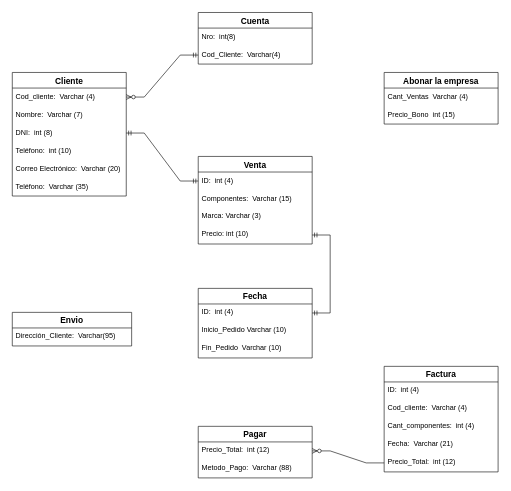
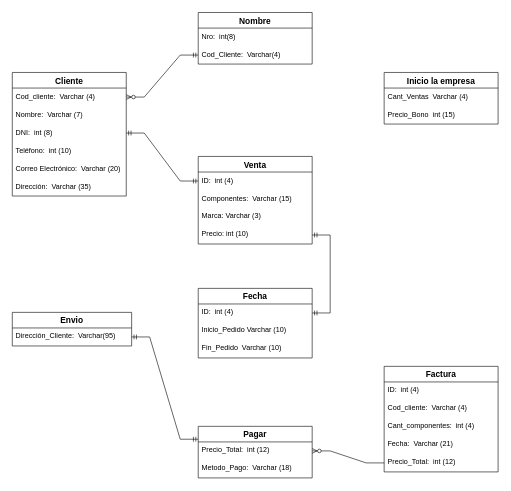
- <mxCell id="9" value="Cuenta" style="swimlane;fontStyle=1;childLayout=stackLayout;horizontal=1;startSize=26;horizontalStack=0;resizeParent=1;resizeParentMax=0;resizeLast=0;collapsible=1;marginBottom=0;align=center;fontSize=14;" parent="1" vertex="1"><mxGeometry x="330" y="20" width="190" height="86" as="geometry" /></mxCell>
+ <mxCell id="9" value="Nombre" style="swimlane;fontStyle=1;childLayout=stackLayout;horizontal=1;startSize=26;horizontalStack=0;resizeParent=1;resizeParentMax=0;resizeLast=0;collapsible=1;marginBottom=0;align=center;fontSize=14;" parent="1" vertex="1"><mxGeometry x="330" y="20" width="190" height="86" as="geometry" /></mxCell>
- <mxCell id="19" value="Abonar la empresa" style="swimlane;fontStyle=1;childLayout=stackLayout;horizontal=1;startSize=26;horizontalStack=0;resizeParent=1;resizeParentMax=0;resizeLast=0;collapsible=1;marginBottom=0;align=center;fontSize=14;" parent="1" vertex="1"><mxGeometry x="640" y="120" width="190" height="86" as="geometry" /></mxCell>
+ <mxCell id="19" value="Inicio la empresa" style="swimlane;fontStyle=1;childLayout=stackLayout;horizontal=1;startSize=26;horizontalStack=0;resizeParent=1;resizeParentMax=0;resizeLast=0;collapsible=1;marginBottom=0;align=center;fontSize=14;" parent="1" vertex="1"><mxGeometry x="640" y="120" width="190" height="86" as="geometry" /></mxCell>
- <mxCell id="8" value="Teléfono:  Varchar (35)" style="text;strokeColor=none;fillColor=none;spacingLeft=4;spacingRight=4;overflow=hidden;rotatable=0;points=[[0,0.5],[1,0.5]];portConstraint=eastwest;fontSize=12;" parent="2" vertex="1"><mxGeometry y="176" width="190" height="30" as="geometry" /></mxCell>
+ <mxCell id="8" value="Dirección:  Varchar (35)" style="text;strokeColor=none;fillColor=none;spacingLeft=4;spacingRight=4;overflow=hidden;rotatable=0;points=[[0,0.5],[1,0.5]];portConstraint=eastwest;fontSize=12;" parent="2" vertex="1"><mxGeometry y="176" width="190" height="30" as="geometry" /></mxCell>
+ <mxCell id="39" value="" style="edgeStyle=entityRelationEdgeStyle;fontSize=12;html=1;endArrow=ERmandOne;startArrow=ERmandOne;rounded=0;entryX=1;entryY=0.5;entryDx=0;entryDy=0;exitX=0;exitY=0.25;exitDx=0;exitDy=0;" parent="1" source="33" target="38" edge="1"><mxGeometry width="100" height="100" relative="1" as="geometry"><mxPoint x="70" y="840" as="sourcePoint" /><mxPoint x="170" y="740" as="targetPoint" /></mxGeometry></mxCell>
- <mxCell id="35" value="Metodo_Pago:  Varchar (88)" style="text;strokeColor=none;fillColor=none;spacingLeft=4;spacingRight=4;overflow=hidden;rotatable=0;points=[[0,0.5],[1,0.5]];portConstraint=eastwest;fontSize=12;" parent="33" vertex="1"><mxGeometry y="56" width="190" height="30" as="geometry" /></mxCell>
+ <mxCell id="35" value="Metodo_Pago:  Varchar (18)" style="text;strokeColor=none;fillColor=none;spacingLeft=4;spacingRight=4;overflow=hidden;rotatable=0;points=[[0,0.5],[1,0.5]];portConstraint=eastwest;fontSize=12;" parent="33" vertex="1"><mxGeometry y="56" width="190" height="30" as="geometry" /></mxCell>
